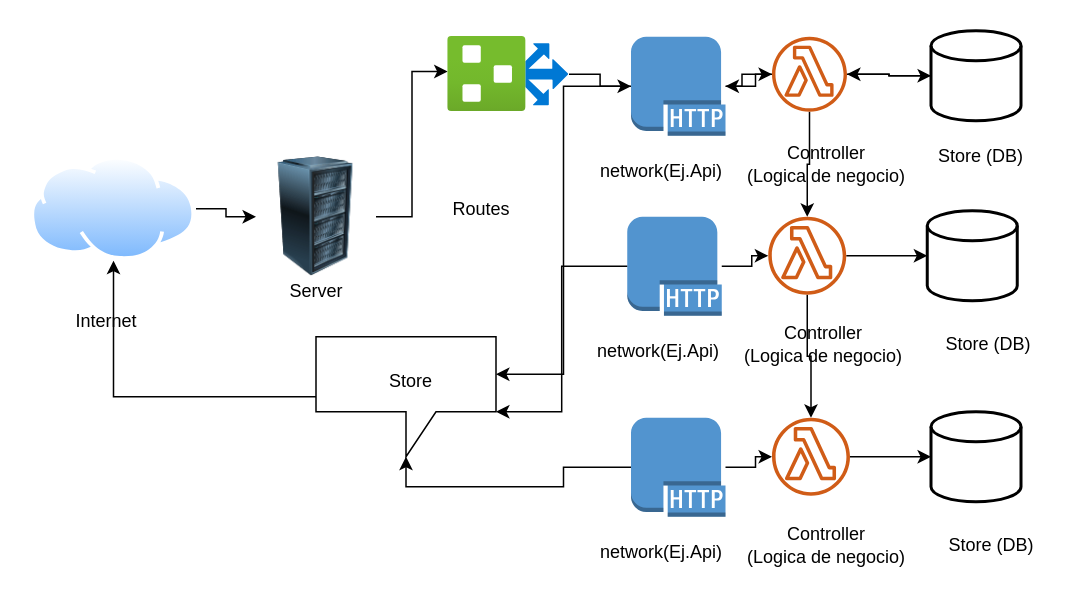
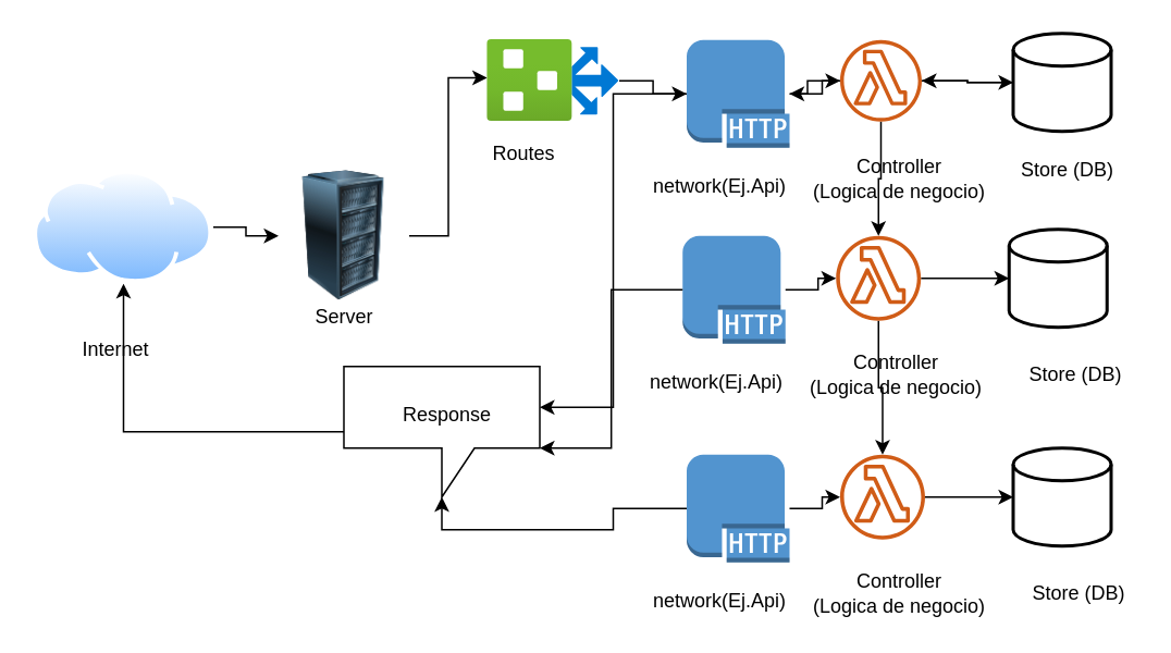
- <mxCell id="13" value="Routes" style="text;html=1;align=center;verticalAlign=middle;resizable=0;points=[];autosize=1;strokeColor=none;" parent="1" vertex="1"><mxGeometry x="295" y="129" width="50" height="20" as="geometry" /></mxCell>
+ <mxCell id="13" value="Routes" style="text;html=1;align=center;verticalAlign=middle;resizable=0;points=[];autosize=1;strokeColor=none;" parent="1" vertex="1"><mxGeometry x="295" y="84" width="50" height="20" as="geometry" /></mxCell>
- <mxCell id="10" value="Store" style="text;html=1;align=center;verticalAlign=middle;resizable=0;points=[];autosize=1;strokeColor=none;" parent="1" vertex="1"><mxGeometry x="238" y="244" width="70" height="20" as="geometry" /></mxCell>
+ <mxCell id="10" value="Response" style="text;html=1;align=center;verticalAlign=middle;resizable=0;points=[];autosize=1;strokeColor=none;" parent="1" vertex="1"><mxGeometry x="238" y="244" width="70" height="20" as="geometry" /></mxCell>
